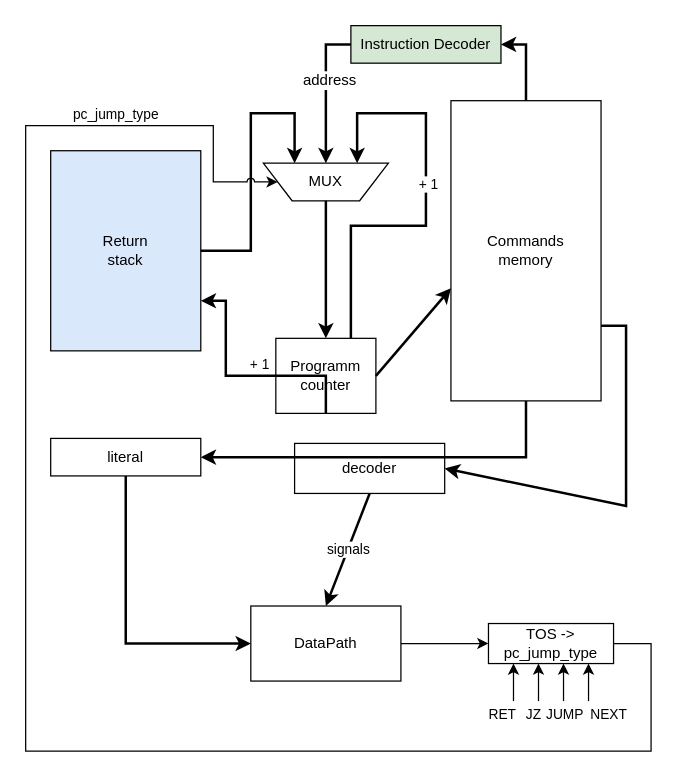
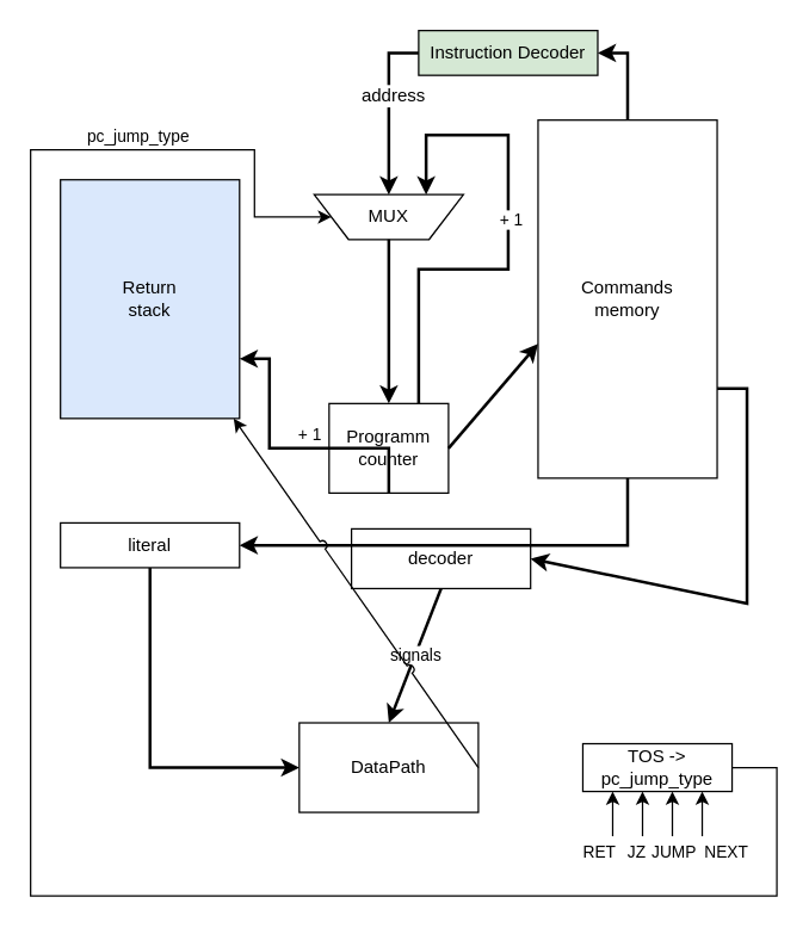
- <mxCell id="10" value="" style="endArrow=classic;html=1;rounded=0;exitX=1;exitY=0.5;exitDx=0;exitDy=0;entryX=0.25;entryY=0;entryDx=0;entryDy=0;strokeWidth=2;" parent="1" source="3" target="14" edge="1"><mxGeometry width="50" height="50" relative="1" as="geometry"><mxPoint x="430" y="310" as="sourcePoint" /><mxPoint x="480" y="260" as="targetPoint" /><Array as="points"><mxPoint x="200" y="200" /><mxPoint x="200" y="90" /><mxPoint x="235" y="90" /></Array></mxGeometry></mxCell>
- <mxCell id="27" value="" style="endArrow=classic;html=1;rounded=0;jumpStyle=arc;exitX=1;exitY=0.5;exitDx=0;exitDy=0;entryX=0;entryY=0.5;entryDx=0;entryDy=0;" parent="1" source="2" target="28" edge="1"><mxGeometry width="50" height="50" relative="1" as="geometry"><mxPoint x="320" y="390" as="sourcePoint" /><mxPoint x="360" y="514" as="targetPoint" /></mxGeometry></mxCell>
+ <mxCell id="27" value="" style="endArrow=classic;html=1;rounded=0;jumpStyle=arc;exitX=1;exitY=0.5;exitDx=0;exitDy=0;" parent="1" source="2" target="3" edge="1"><mxGeometry width="50" height="50" relative="1" as="geometry"><mxPoint x="320" y="390" as="sourcePoint" /><mxPoint x="360" y="514" as="targetPoint" /></mxGeometry></mxCell>
